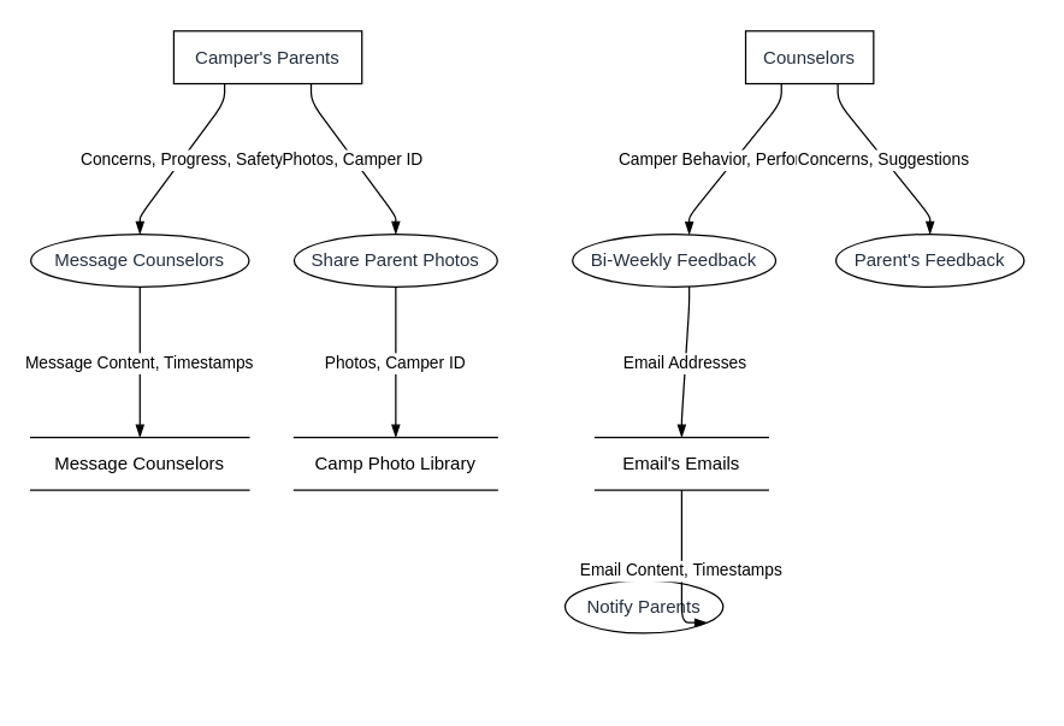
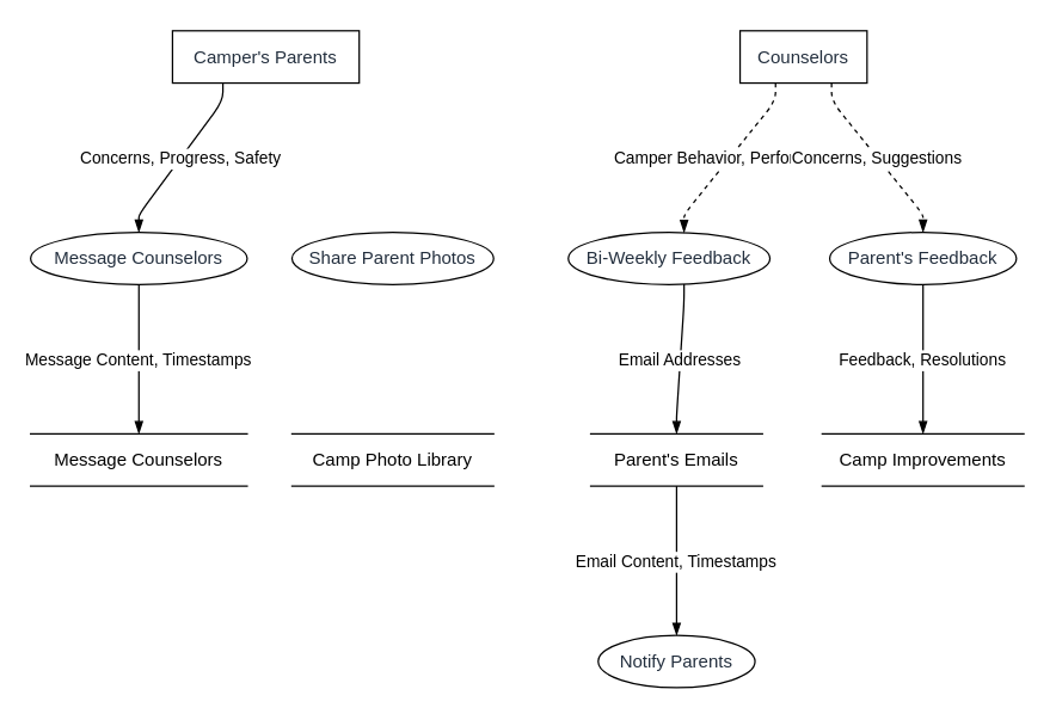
- <mxCell id="17" value="Camper Behavior, Performance" style="endArrow=blockThin;endFill=1;fontSize=11;orthogonal=1;noEdgeStyle=1;" edge="1" parent="1" source="4" target="8"><mxGeometry relative="1" as="geometry"><Array as="points"><mxPoint x="518.75" y="67" /><mxPoint x="457.5" y="143" /></Array></mxGeometry></mxCell>
+ <mxCell id="17" value="Camper Behavior, Performance" style="endArrow=blockThin;endFill=1;fontSize=11;orthogonal=1;noEdgeStyle=1;dashed=1;" edge="1" parent="1" source="4" target="8"><mxGeometry relative="1" as="geometry"><Array as="points"><mxPoint x="518.75" y="67" /><mxPoint x="457.5" y="143" /></Array></mxGeometry></mxCell>
- <mxCell id="20" value="Concerns, Suggestions" style="endArrow=blockThin;endFill=1;fontSize=11;orthogonal=1;noEdgeStyle=1;" edge="1" parent="1" source="4" target="11"><mxGeometry relative="1" as="geometry"><Array as="points"><mxPoint x="556.25" y="67" /><mxPoint x="617.5" y="143" /></Array></mxGeometry></mxCell>
+ <mxCell id="20" value="Concerns, Suggestions" style="endArrow=blockThin;endFill=1;fontSize=11;orthogonal=1;noEdgeStyle=1;dashed=1;" edge="1" parent="1" source="4" target="11"><mxGeometry relative="1" as="geometry"><Array as="points"><mxPoint x="556.25" y="67" /><mxPoint x="617.5" y="143" /></Array></mxGeometry></mxCell>
- <mxCell id="15" value="Photos, Camper ID" style="endArrow=blockThin;endFill=1;fontSize=11;orthogonal=1;noEdgeStyle=1;" edge="1" parent="1" source="2" target="6"><mxGeometry relative="1" as="geometry"><Array as="points"><mxPoint x="206.25" y="67" /><mxPoint x="262.5" y="143" /></Array></mxGeometry></mxCell>
- <mxCell id="16" value="Photos, Camper ID" style="endArrow=blockThin;endFill=1;fontSize=11;orthogonal=1;noEdgeStyle=1;" edge="1" parent="1" source="6" target="7"><mxGeometry relative="1" as="geometry"><Array as="points"><mxPoint x="262.5" y="202" /><mxPoint x="262.5" y="278" /></Array></mxGeometry></mxCell>
+ <mxCell id="21" value="Feedback, Resolutions" style="endArrow=blockThin;endFill=1;fontSize=11;orthogonal=1;noEdgeStyle=1;" edge="1" parent="1" source="11" target="12"><mxGeometry relative="1" as="geometry"><Array as="points"><mxPoint x="617.5" y="202" /><mxPoint x="617.5" y="278" /></Array></mxGeometry></mxCell>
+ <mxCell id="12" value="Camp Improvements" style="html=1;dashed=0;whiteSpace=wrap;shape=partialRectangle;right=0;left=0;" vertex="1" parent="1"><mxGeometry x="550" y="290" width="135" height="35" as="geometry" /></mxCell>
- <mxCell id="9" value="Email's Emails" style="html=1;dashed=0;whiteSpace=wrap;shape=partialRectangle;right=0;left=0;" vertex="1" parent="1"><mxGeometry x="395" y="290" width="115" height="35" as="geometry" /></mxCell>
+ <mxCell id="9" value="Parent's Emails" style="html=1;dashed=0;whiteSpace=wrap;shape=partialRectangle;right=0;left=0;" vertex="1" parent="1"><mxGeometry x="395" y="290" width="115" height="35" as="geometry" /></mxCell>
- <mxCell id="10" value="Notify Parents" style="shape=ellipse;perimeter=ellipsePerimeter;whiteSpace=wrap;html=1;fillColor=#ffffff;strokeColor=#000000;align=center;verticalAlign=middle;fontColor=#232F3E;" vertex="1" parent="1"><mxGeometry x="375" y="385" width="105" height="35" as="geometry" /></mxCell>
+ <mxCell id="10" value="Notify Parents" style="shape=ellipse;perimeter=ellipsePerimeter;whiteSpace=wrap;html=1;fillColor=#ffffff;strokeColor=#000000;align=center;verticalAlign=middle;fontColor=#232F3E;" vertex="1" parent="1"><mxGeometry x="400" y="425" width="105" height="35" as="geometry" /></mxCell>
